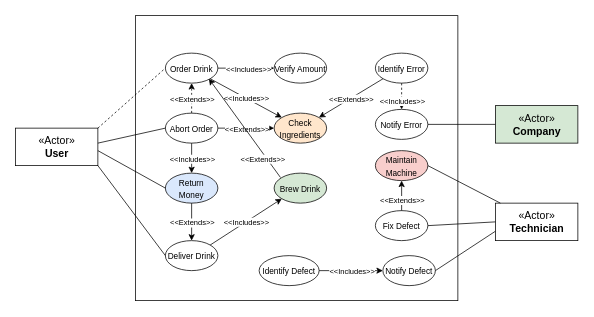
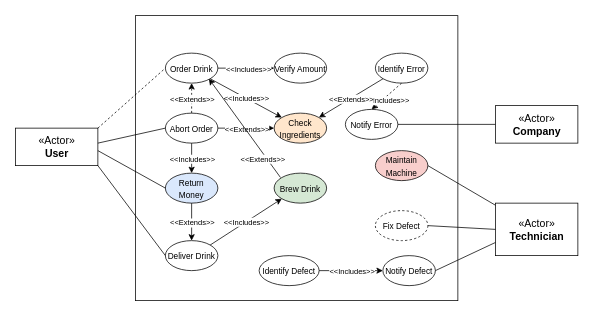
- <mxCell id="49" value="&lt;font style=&quot;font-size: 11px;&quot;&gt;Notify Error&lt;/font&gt;" style="ellipse;whiteSpace=wrap;html=1;fontSize=14;" vertex="1" parent="1"><mxGeometry x="500" y="145" width="70" height="40" as="geometry" /></mxCell>
+ <mxCell id="49" value="&lt;font style=&quot;font-size: 11px;&quot;&gt;Notify Error&lt;/font&gt;" style="ellipse;whiteSpace=wrap;html=1;fontSize=14;" vertex="1" parent="1"><mxGeometry x="460" y="145" width="70" height="40" as="geometry" /></mxCell>
- <mxCell id="43" value="«Actor»&lt;br&gt;&lt;b&gt;Company&lt;/b&gt;" style="html=1;fontSize=14;fillColor=#d5e8d4;" vertex="1" parent="1"><mxGeometry x="660" y="140" width="110" height="50" as="geometry" /></mxCell>
+ <mxCell id="43" value="«Actor»&lt;br&gt;&lt;b&gt;Company&lt;/b&gt;" style="html=1;fontSize=14;" vertex="1" parent="1"><mxGeometry x="660" y="140" width="110" height="50" as="geometry" /></mxCell>
- <mxCell id="27" value="" style="endArrow=classic;html=1;rounded=0;fontSize=10;exitX=0.5;exitY=0;exitDx=0;exitDy=0;" edge="1" parent="1" source="7" target="6"><mxGeometry relative="1" as="geometry"><mxPoint x="544.58" y="160" as="sourcePoint" /><mxPoint x="544.58" y="110" as="targetPoint" /></mxGeometry></mxCell>
- <mxCell id="28" value="&amp;lt;&amp;lt;Extends&amp;gt;&amp;gt;" style="edgeLabel;resizable=0;html=1;align=center;verticalAlign=middle;fontSize=10;" connectable="0" vertex="1" parent="27"><mxGeometry relative="1" as="geometry"><mxPoint y="5" as="offset" /></mxGeometry></mxCell>
- <mxCell id="4" value="«Actor»&lt;br&gt;&lt;b&gt;Technician&lt;/b&gt;" style="html=1;fontSize=14;" parent="1" vertex="1"><mxGeometry x="660" y="270" width="110" height="50" as="geometry" /></mxCell>
+ <mxCell id="4" value="«Actor»&lt;br&gt;&lt;b&gt;Technician&lt;/b&gt;" style="html=1;fontSize=14;" parent="1" vertex="1"><mxGeometry x="660" y="270" width="110" height="70" as="geometry" /></mxCell>
- <mxCell id="7" value="&lt;font style=&quot;font-size: 11px;&quot;&gt;Fix Defect&lt;/font&gt;" style="ellipse;whiteSpace=wrap;html=1;fontSize=14;" vertex="1" parent="1"><mxGeometry x="500" y="280" width="70" height="40" as="geometry" /></mxCell>
+ <mxCell id="7" value="&lt;font style=&quot;font-size: 11px;&quot;&gt;Fix Defect&lt;/font&gt;" style="ellipse;whiteSpace=wrap;html=1;fontSize=14;dashed=1;" vertex="1" parent="1"><mxGeometry x="500" y="280" width="70" height="40" as="geometry" /></mxCell>
